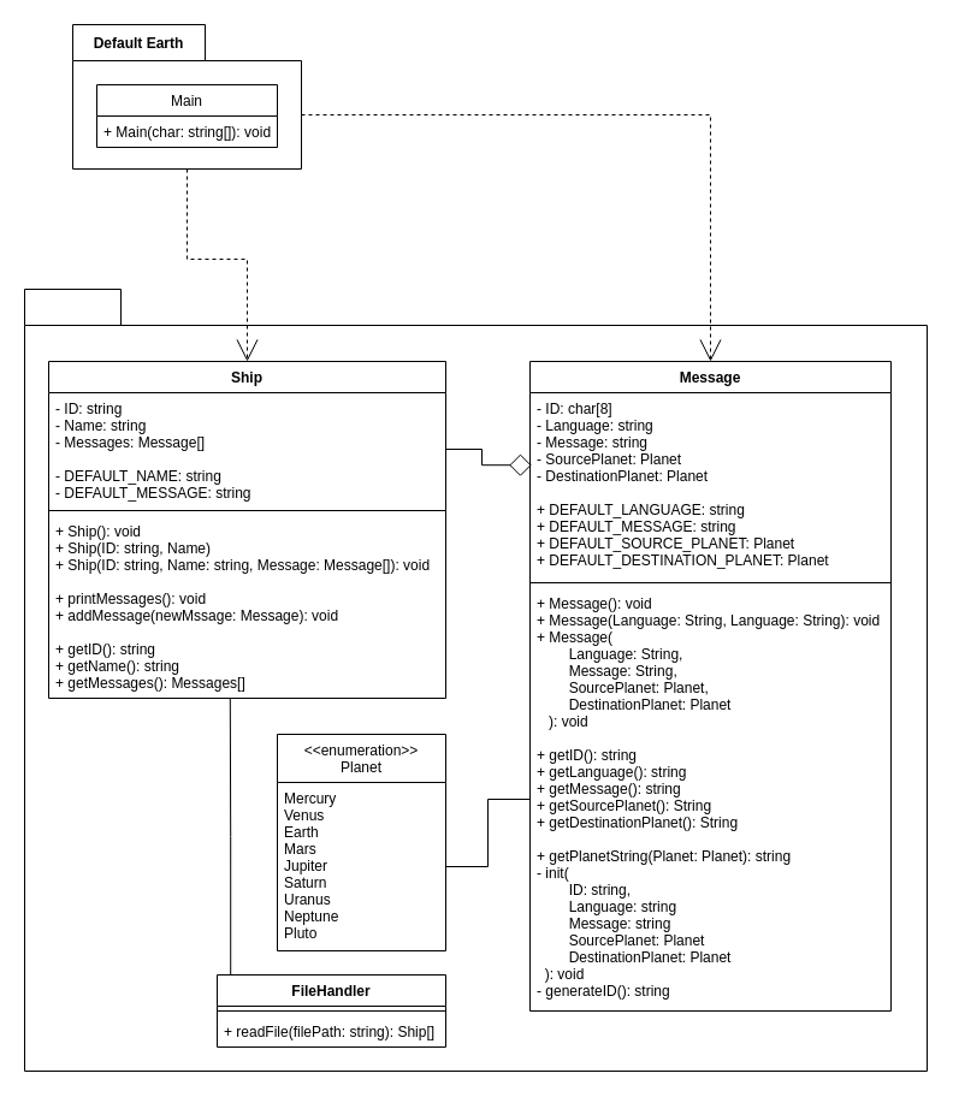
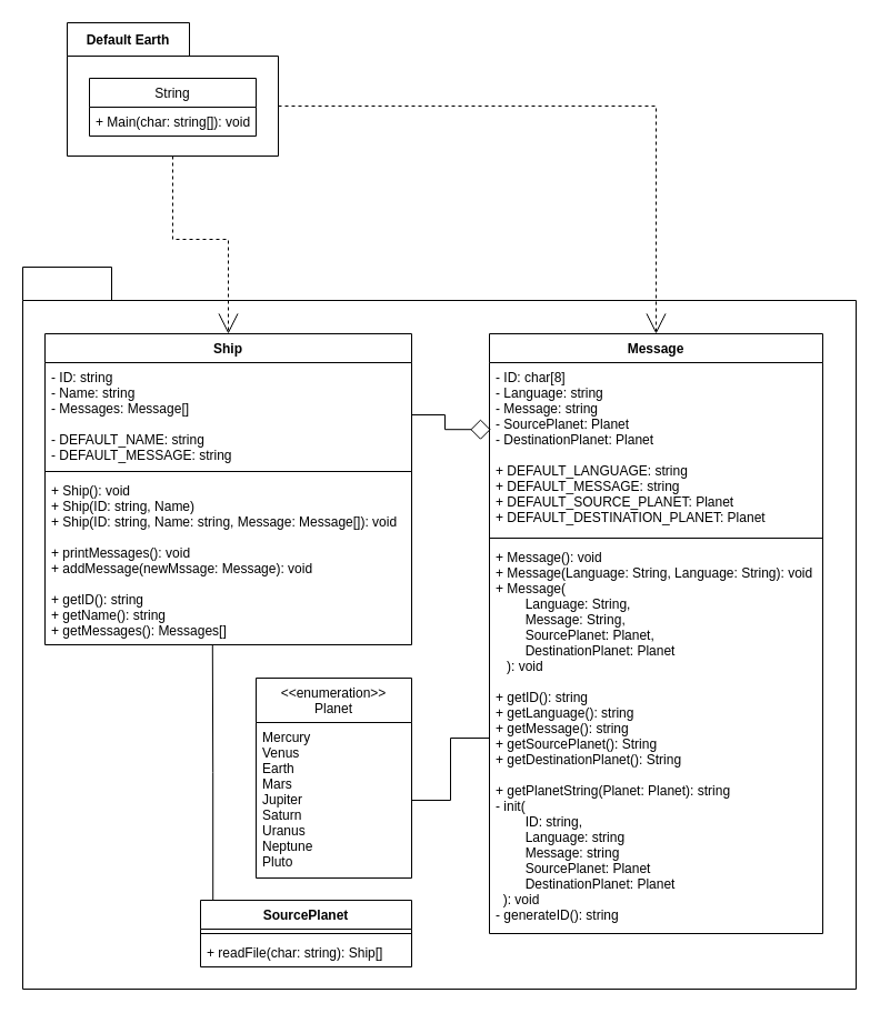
- <mxCell id="19" value="Main" style="swimlane;fontStyle=0;childLayout=stackLayout;horizontal=1;startSize=26;fillColor=none;horizontalStack=0;resizeParent=1;resizeParentMax=0;resizeLast=0;collapsible=1;marginBottom=0;" parent="1" vertex="1"><mxGeometry x="80" y="70" width="150" height="52" as="geometry" /></mxCell>
+ <mxCell id="19" value="String" style="swimlane;fontStyle=0;childLayout=stackLayout;horizontal=1;startSize=26;fillColor=none;horizontalStack=0;resizeParent=1;resizeParentMax=0;resizeLast=0;collapsible=1;marginBottom=0;" parent="1" vertex="1"><mxGeometry x="80" y="70" width="150" height="52" as="geometry" /></mxCell>
- <mxCell id="22" value="FileHandler" style="swimlane;fontStyle=1;align=center;verticalAlign=top;childLayout=stackLayout;horizontal=1;startSize=26;horizontalStack=0;resizeParent=1;resizeParentMax=0;resizeLast=0;collapsible=1;marginBottom=0;" vertex="1" parent="1"><mxGeometry x="180" y="810" width="190" height="60" as="geometry" /></mxCell>
+ <mxCell id="22" value="SourcePlanet" style="swimlane;fontStyle=1;align=center;verticalAlign=top;childLayout=stackLayout;horizontal=1;startSize=26;horizontalStack=0;resizeParent=1;resizeParentMax=0;resizeLast=0;collapsible=1;marginBottom=0;" vertex="1" parent="1"><mxGeometry x="180" y="810" width="190" height="60" as="geometry" /></mxCell>
- <mxCell id="24" value="+ readFile(filePath: string): Ship[]" style="text;strokeColor=none;fillColor=none;align=left;verticalAlign=top;spacingLeft=4;spacingRight=4;overflow=hidden;rotatable=0;points=[[0,0.5],[1,0.5]];portConstraint=eastwest;" vertex="1" parent="22"><mxGeometry y="34" width="190" height="26" as="geometry" /></mxCell>
+ <mxCell id="24" value="+ readFile(char: string): Ship[]" style="text;strokeColor=none;fillColor=none;align=left;verticalAlign=top;spacingLeft=4;spacingRight=4;overflow=hidden;rotatable=0;points=[[0,0.5],[1,0.5]];portConstraint=eastwest;" vertex="1" parent="22"><mxGeometry y="34" width="190" height="26" as="geometry" /></mxCell>
